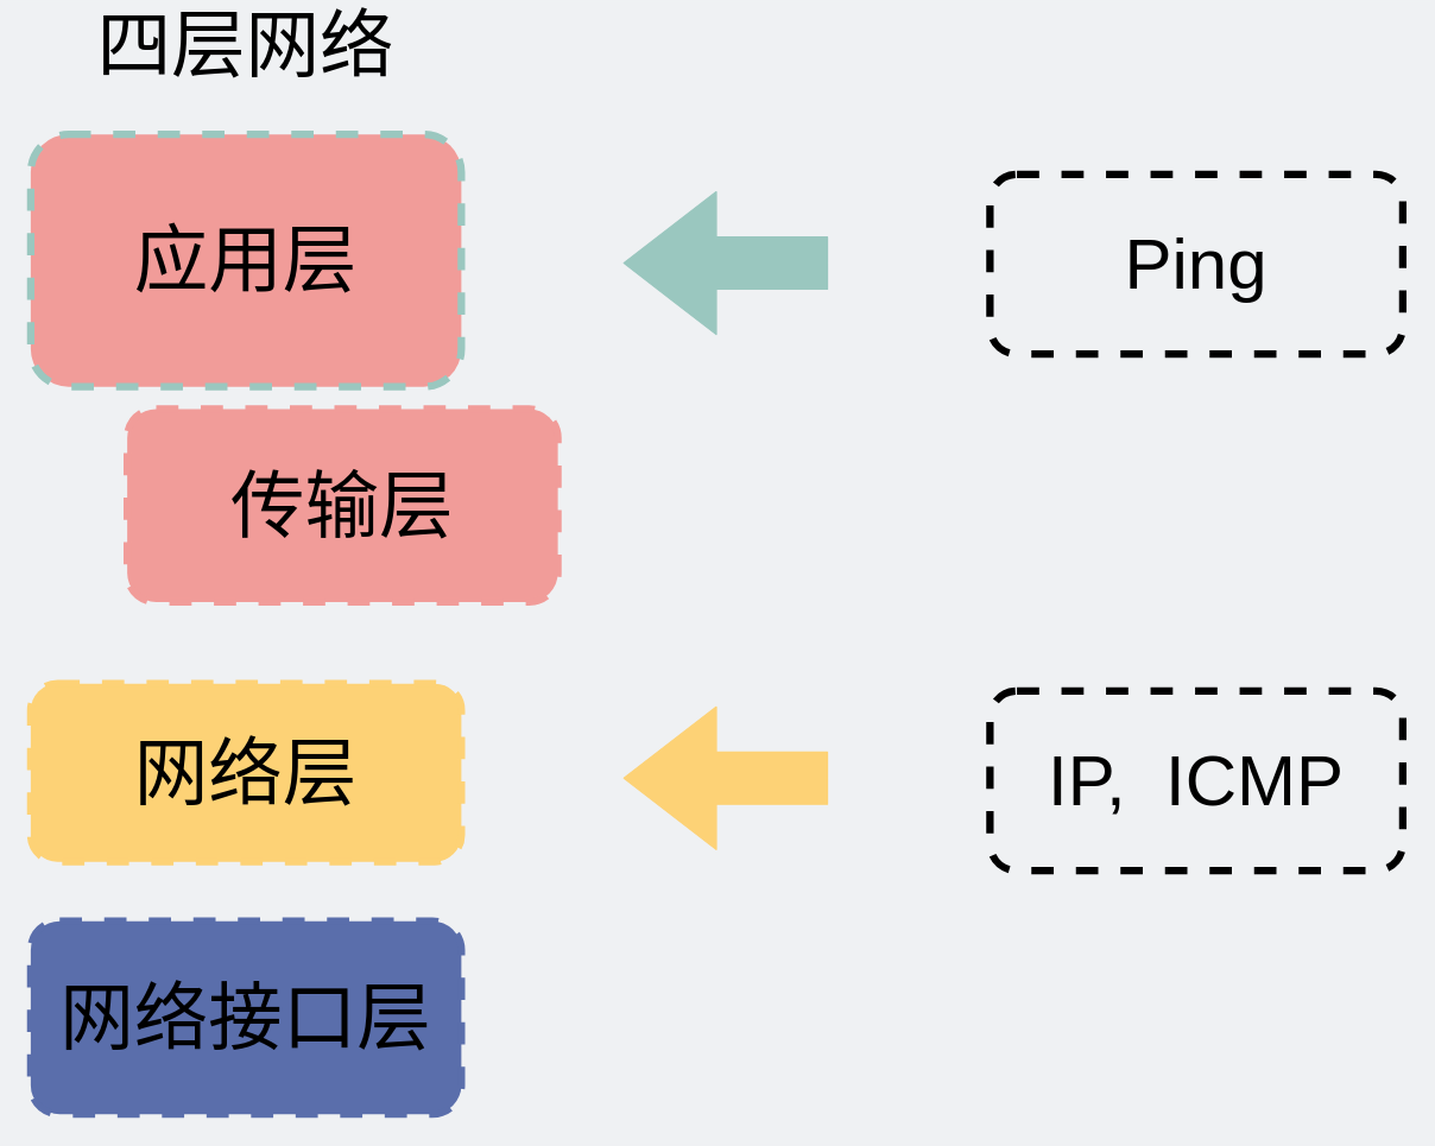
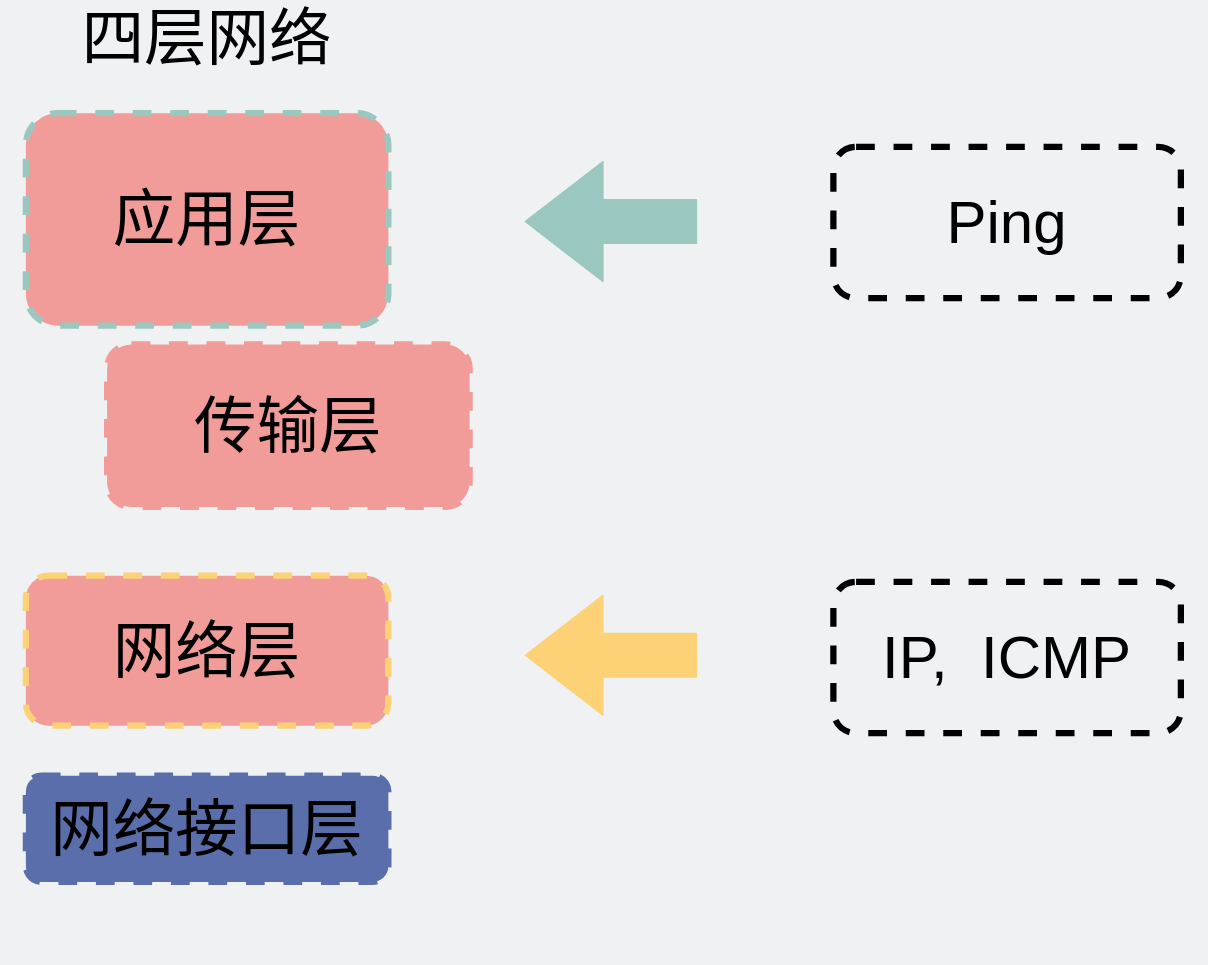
- <mxCell id="5" value="&lt;span style=&quot;font-size: 50px&quot;&gt;网络层&lt;/span&gt;" style="rounded=1;whiteSpace=wrap;html=1;dashed=1;strokeWidth=5;fontColor=none;fillColor=#FDD276;strokeColor=#FDD276;" parent="1" vertex="1"><mxGeometry x="20" y="460" width="290" height="120" as="geometry" /></mxCell>
+ <mxCell id="5" value="&lt;span style=&quot;font-size: 50px&quot;&gt;网络层&lt;/span&gt;" style="rounded=1;whiteSpace=wrap;html=1;dashed=1;strokeWidth=5;fontColor=none;fillColor=#f19c99;strokeColor=#FDD276;" parent="1" vertex="1"><mxGeometry x="20" y="460" width="290" height="120" as="geometry" /></mxCell>
- <mxCell id="6" value="&lt;span style=&quot;font-size: 50px&quot;&gt;网络接口层&lt;/span&gt;" style="rounded=1;whiteSpace=wrap;html=1;dashed=1;strokeWidth=5;fontColor=none;fillColor=#5A6EAB;strokeColor=#5A6EAB;" parent="1" vertex="1"><mxGeometry x="20" y="620" width="290" height="130" as="geometry" /></mxCell>
+ <mxCell id="6" value="&lt;span style=&quot;font-size: 50px&quot;&gt;网络接口层&lt;/span&gt;" style="rounded=1;whiteSpace=wrap;html=1;dashed=1;strokeWidth=5;fontColor=none;fillColor=#5A6EAB;strokeColor=#5A6EAB;" parent="1" vertex="1"><mxGeometry x="20" y="620" width="290" height="85" as="geometry" /></mxCell>
